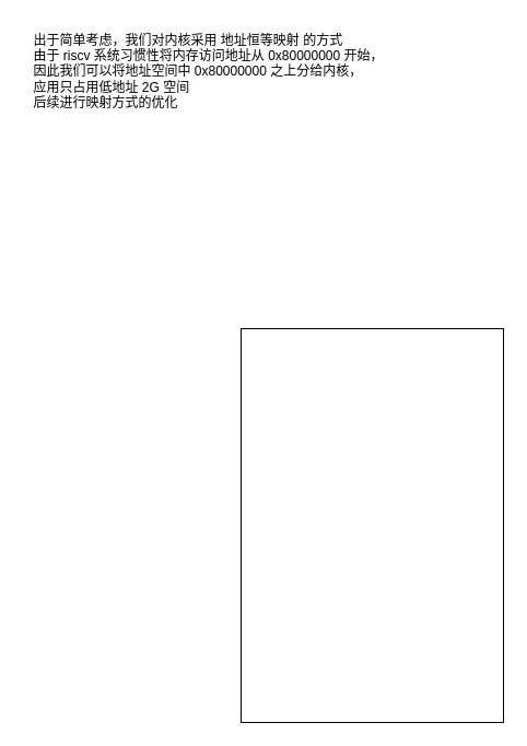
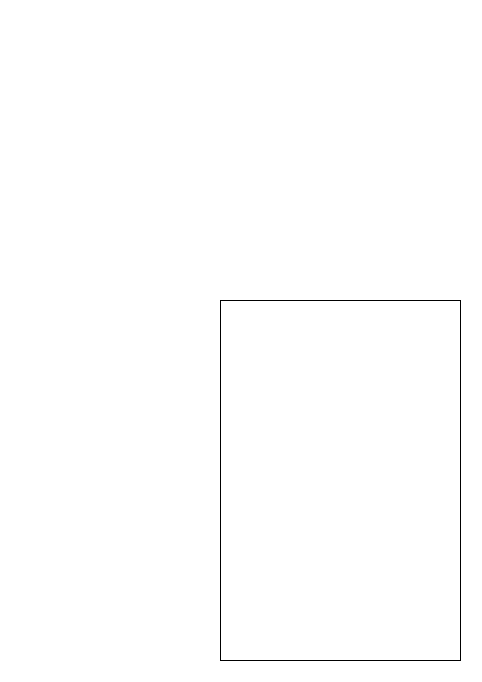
- <mxCell id="3" value="&lt;div style=&quot;text-align: left;&quot;&gt;&lt;span style=&quot;background-color: initial;&quot;&gt;出于简单考虑，我们对内核采用 地址恒等映射 的方式&lt;/span&gt;&lt;/div&gt;&lt;div style=&quot;text-align: left;&quot;&gt;&lt;span style=&quot;background-color: initial;&quot;&gt;由于 riscv 系统习惯性将内存访问地址从 0x80000000 开始，&lt;/span&gt;&lt;/div&gt;&lt;div style=&quot;text-align: left;&quot;&gt;&lt;span style=&quot;background-color: initial;&quot;&gt;因此我们可以将地址空间中 0x80000000 之上分给内核，&lt;/span&gt;&lt;/div&gt;&lt;div style=&quot;text-align: left;&quot;&gt;&lt;span style=&quot;background-color: initial;&quot;&gt;应用只占用低地址 2G 空间&lt;/span&gt;&lt;/div&gt;&lt;div style=&quot;text-align: left;&quot;&gt;&lt;span style=&quot;background-color: initial;&quot;&gt;后续进行映射方式的优化&lt;/span&gt;&lt;/div&gt;" style="text;html=1;align=center;verticalAlign=middle;resizable=0;points=[];autosize=1;strokeColor=none;fillColor=none;" vertex="1" parent="1"><mxGeometry width="340" height="90" as="geometry" x="20" y="20" /></mxCell>
